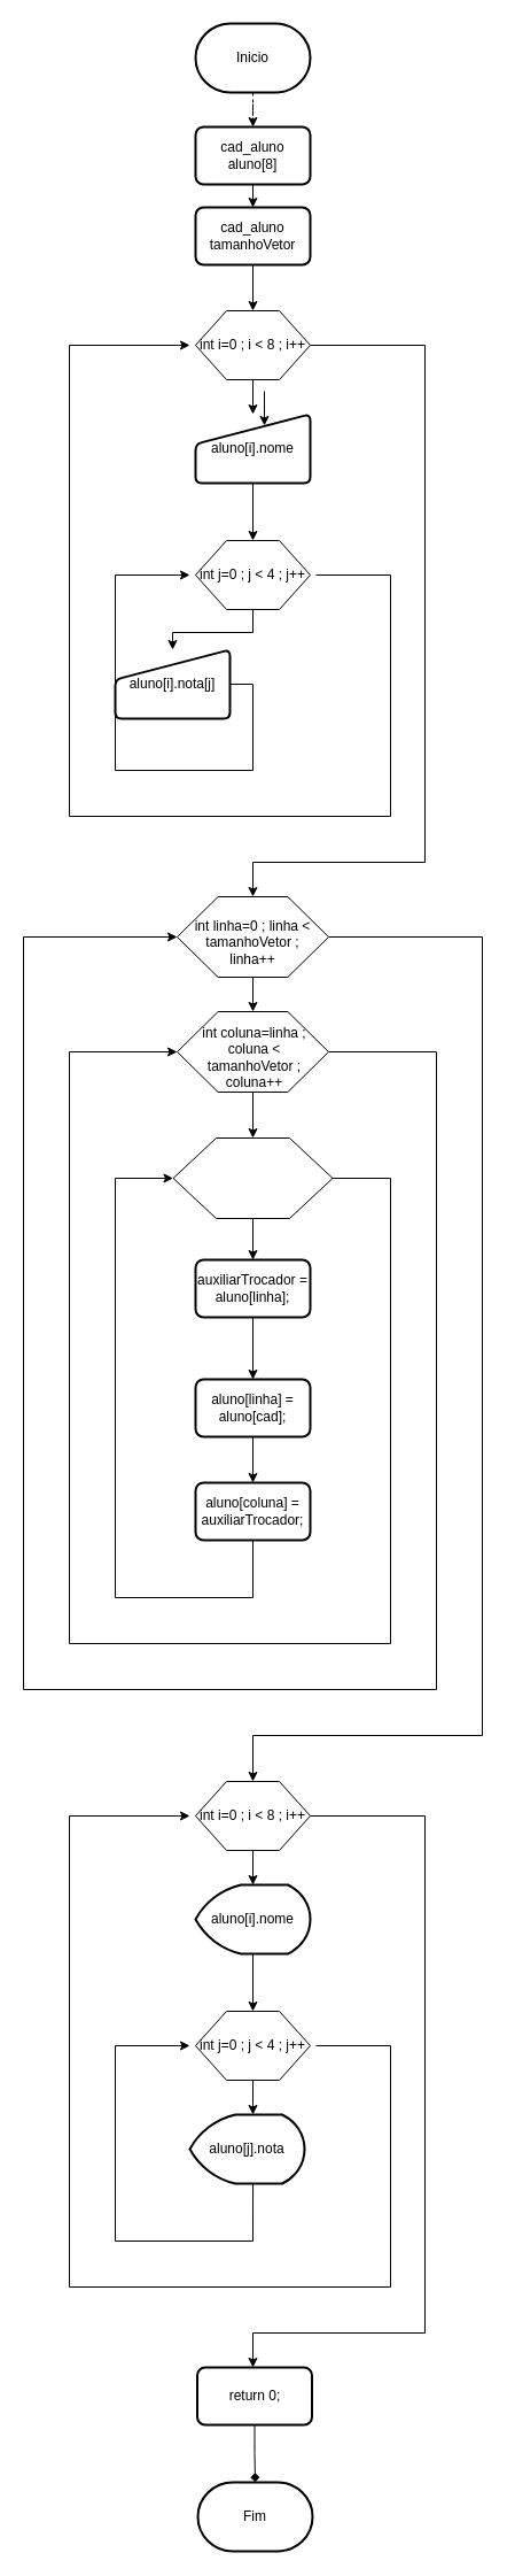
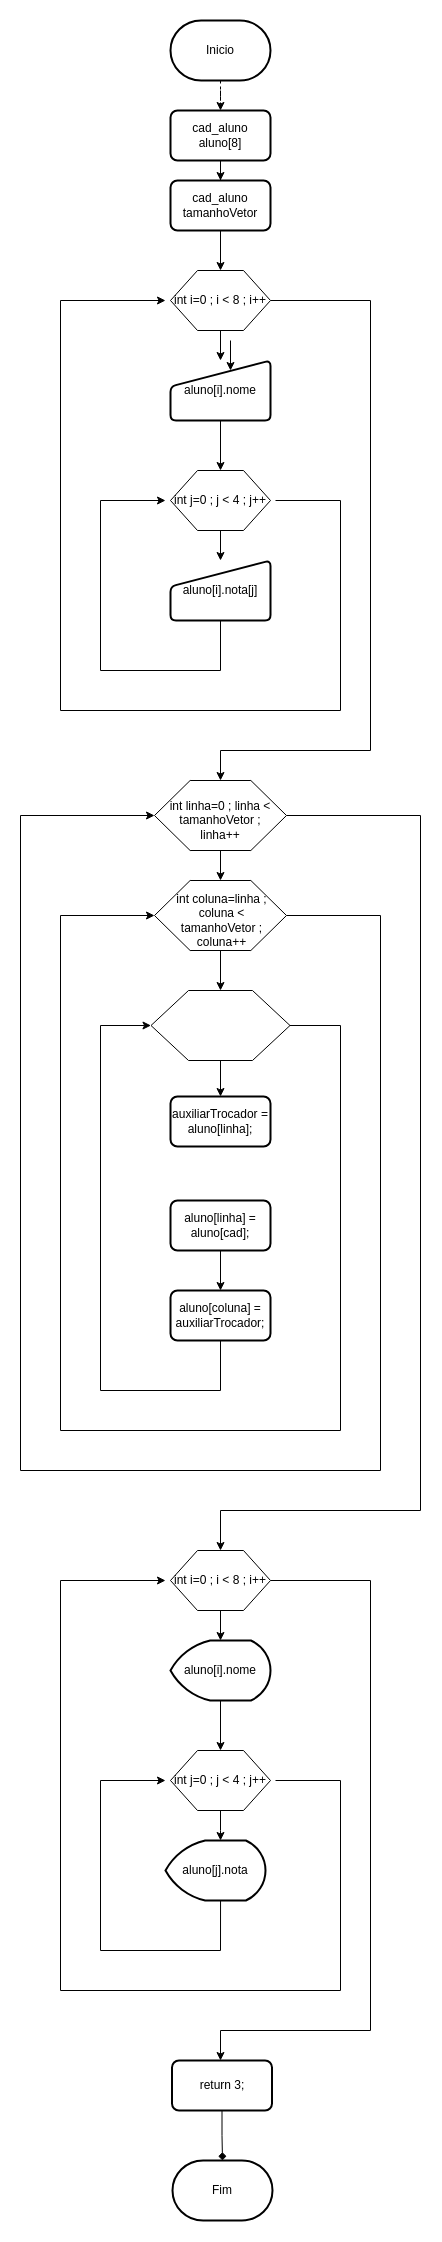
- <mxCell id="15" value="aluno[i].nota[j]" style="html=1;strokeWidth=2;shape=manualInput;whiteSpace=wrap;rounded=1;size=26;arcSize=11;" vertex="1" parent="1"><mxGeometry x="100" y="565" width="100" height="60" as="geometry" /></mxCell>
+ <mxCell id="15" value="aluno[i].nota[j]" style="html=1;strokeWidth=2;shape=manualInput;whiteSpace=wrap;rounded=1;size=26;arcSize=11;" vertex="1" parent="1"><mxGeometry x="170" y="560" width="100" height="60" as="geometry" /></mxCell>
- <mxCell id="31" value="" style="edgeStyle=orthogonalEdgeStyle;rounded=0;orthogonalLoop=1;jettySize=auto;html=1;" edge="1" parent="1" source="32" target="34"><mxGeometry relative="1" as="geometry" /></mxCell>
- <mxCell id="52" value="return 0;" style="rounded=1;whiteSpace=wrap;html=1;absoluteArcSize=1;arcSize=14;strokeWidth=2;" vertex="1" parent="1"><mxGeometry x="171.5" y="2060" width="100" height="50" as="geometry" /></mxCell>
+ <mxCell id="52" value="return 3;" style="rounded=1;whiteSpace=wrap;html=1;absoluteArcSize=1;arcSize=14;strokeWidth=2;" vertex="1" parent="1"><mxGeometry x="171.5" y="2060" width="100" height="50" as="geometry" /></mxCell>
